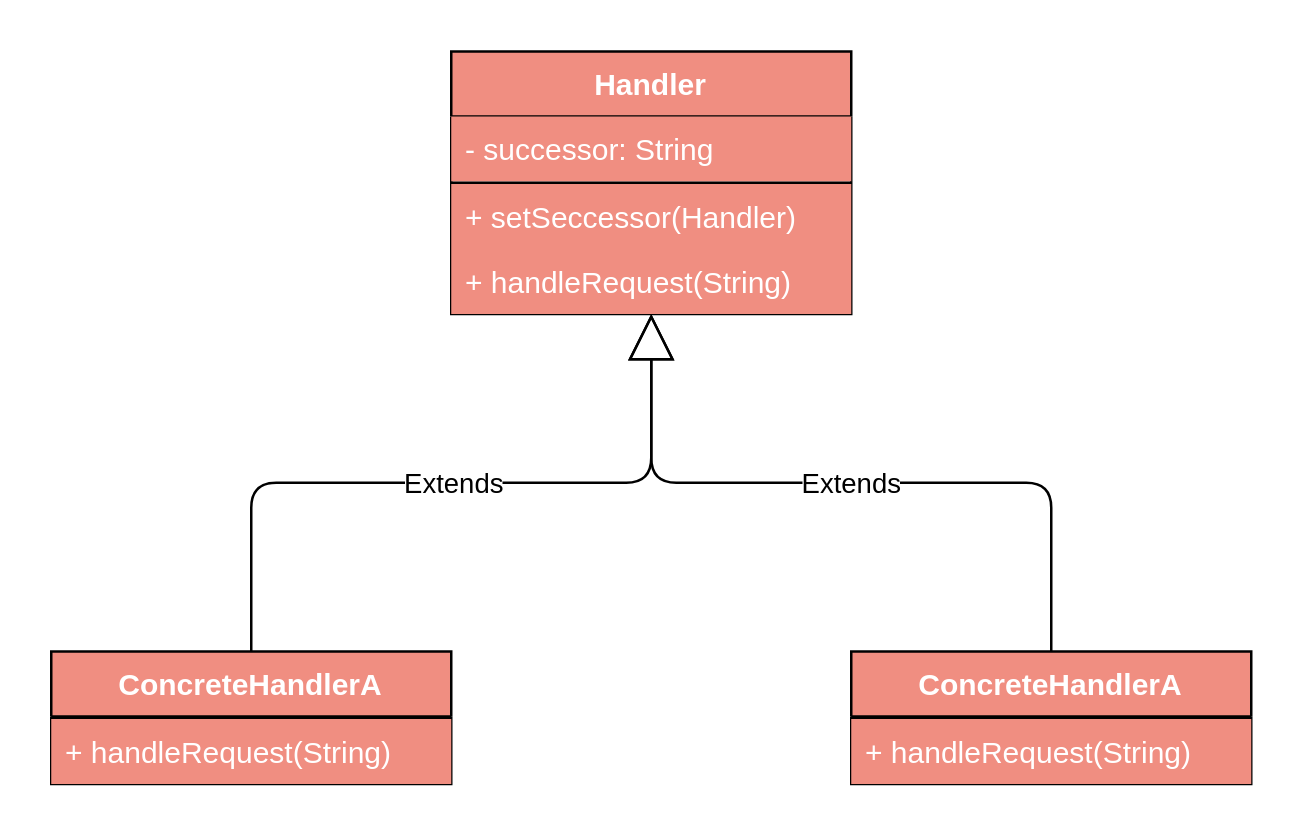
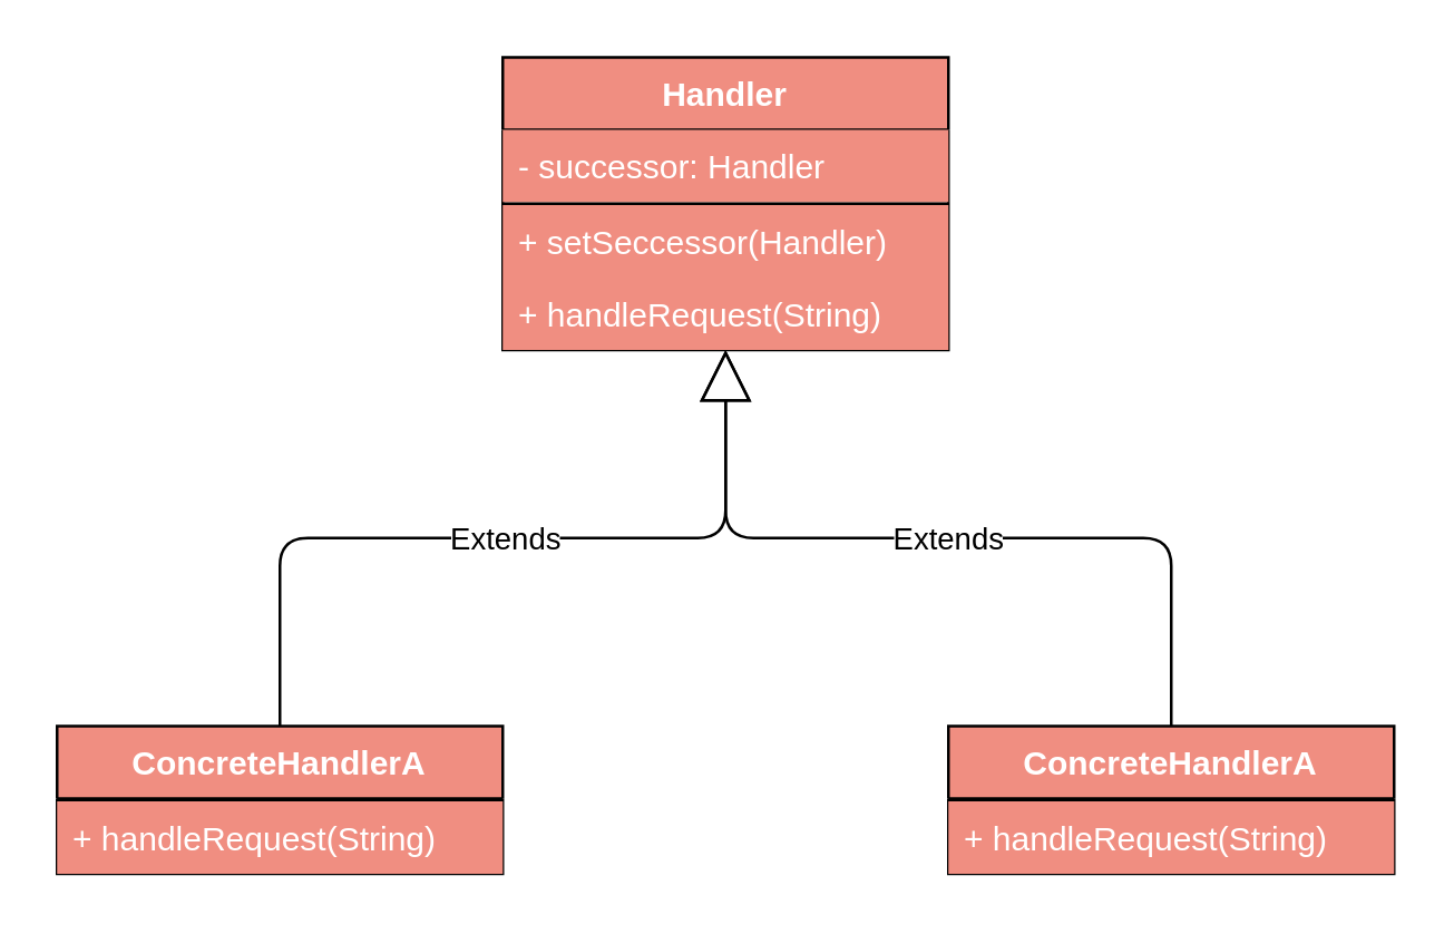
- <mxCell id="3" value="- successor: String" style="text;strokeColor=none;fillColor=#F08E81;align=left;verticalAlign=top;spacingLeft=4;spacingRight=4;overflow=hidden;rotatable=0;points=[[0,0.5],[1,0.5]];portConstraint=eastwest;fontColor=#FFFFFF;" vertex="1" parent="2"><mxGeometry y="26" width="160" height="26" as="geometry" /></mxCell>
+ <mxCell id="3" value="- successor: Handler" style="text;strokeColor=none;fillColor=#F08E81;align=left;verticalAlign=top;spacingLeft=4;spacingRight=4;overflow=hidden;rotatable=0;points=[[0,0.5],[1,0.5]];portConstraint=eastwest;fontColor=#FFFFFF;" vertex="1" parent="2"><mxGeometry y="26" width="160" height="26" as="geometry" /></mxCell>
